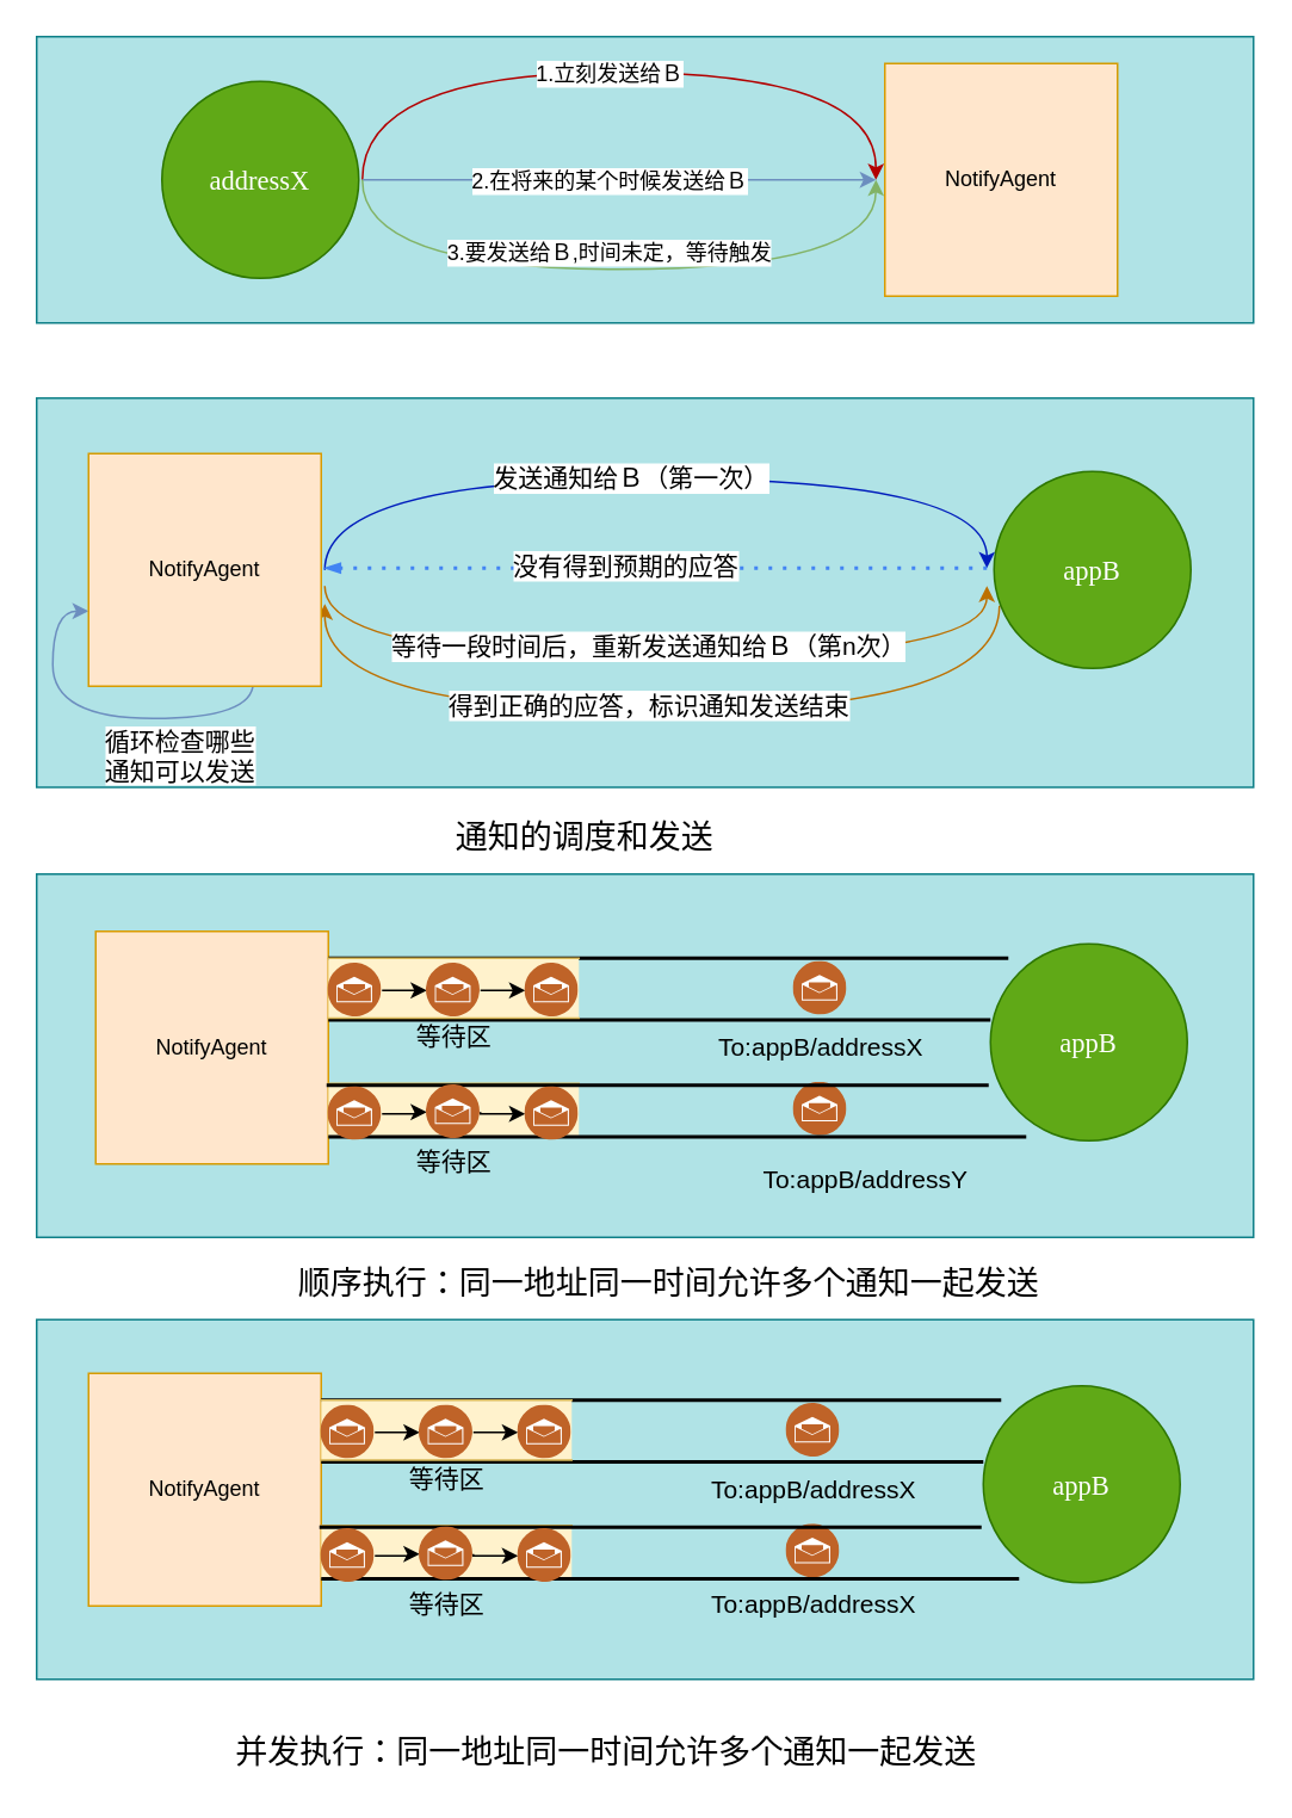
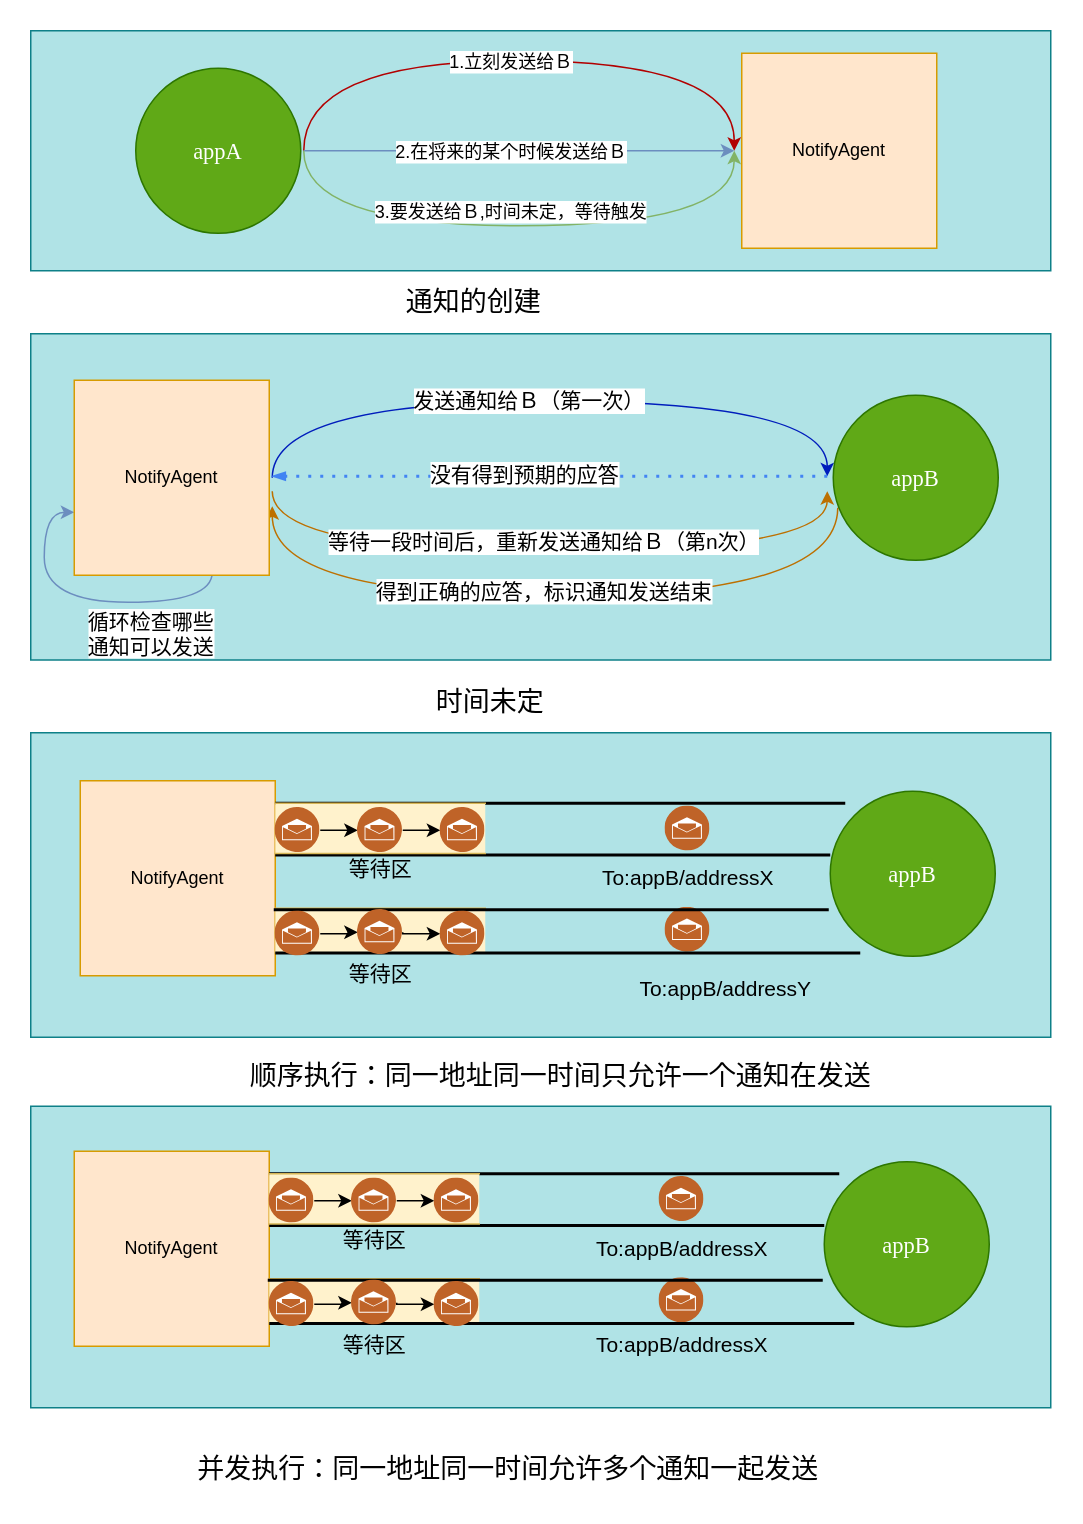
- <mxCell id="77" value="addressX" style="ellipse;whiteSpace=wrap;html=1;aspect=fixed;fontFamily=Lucida Console;fontSize=15;fillColor=#60a917;strokeColor=#2D7600;fontColor=#ffffff;align=center;" vertex="1" parent="1"><mxGeometry x="90" y="45" width="110" height="110" as="geometry" /></mxCell>
+ <mxCell id="77" value="appA" style="ellipse;whiteSpace=wrap;html=1;aspect=fixed;fontFamily=Lucida Console;fontSize=15;fillColor=#60a917;strokeColor=#2D7600;fontColor=#ffffff;align=center;" vertex="1" parent="1"><mxGeometry x="90" y="45" width="110" height="110" as="geometry" /></mxCell>
+ <mxCell id="10" value="通知的创建&lt;br style=&quot;font-size: 18px;&quot;&gt;" style="text;html=1;align=center;verticalAlign=middle;resizable=0;points=[];autosize=1;fontSize=18;" vertex="1" parent="1"><mxGeometry x="260" y="186" width="110" height="30" as="geometry" /></mxCell>
- <mxCell id="16" value="通知的调度和发送" style="text;html=1;align=center;verticalAlign=middle;resizable=0;points=[];autosize=1;fontSize=18;" vertex="1" parent="1"><mxGeometry x="246" y="453" width="160" height="30" as="geometry" /></mxCell>
+ <mxCell id="16" value="时间未定" style="text;html=1;align=center;verticalAlign=middle;resizable=0;points=[];autosize=1;fontSize=18;" vertex="1" parent="1"><mxGeometry x="246" y="453" width="160" height="30" as="geometry" /></mxCell>
- <mxCell id="26" value="顺序执行：同一地址同一时间允许多个通知一起发送" style="text;html=1;align=center;verticalAlign=middle;resizable=0;points=[];autosize=1;fontSize=18;" vertex="1" parent="1"><mxGeometry x="158" y="702" width="430" height="30" as="geometry" /></mxCell>
+ <mxCell id="26" value="顺序执行：同一地址同一时间只允许一个通知在发送" style="text;html=1;align=center;verticalAlign=middle;resizable=0;points=[];autosize=1;fontSize=18;" vertex="1" parent="1"><mxGeometry x="158" y="702" width="430" height="30" as="geometry" /></mxCell>
